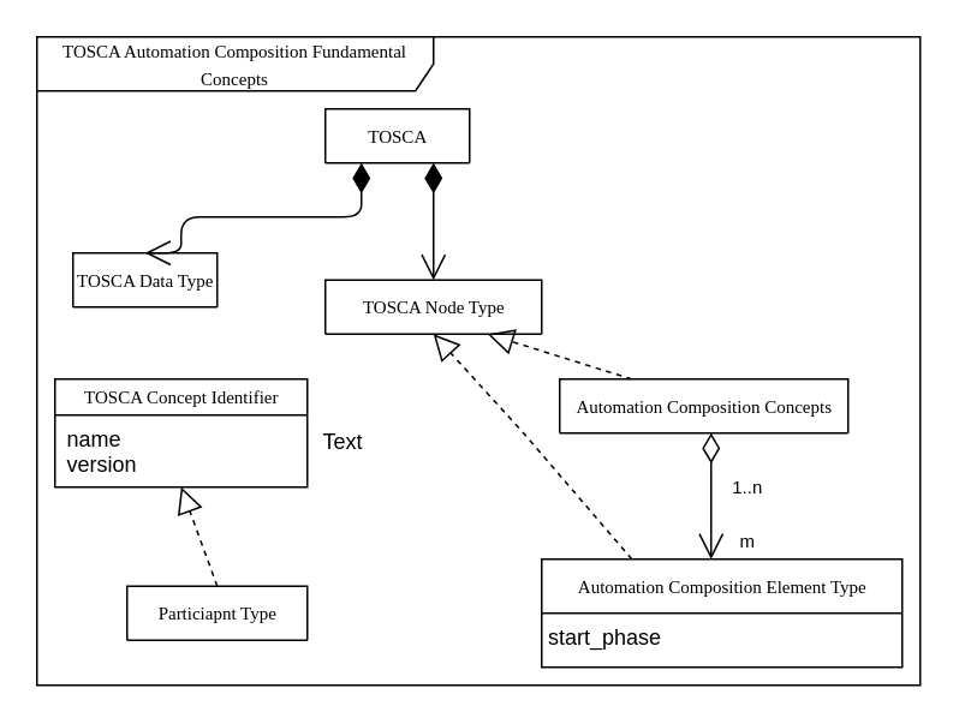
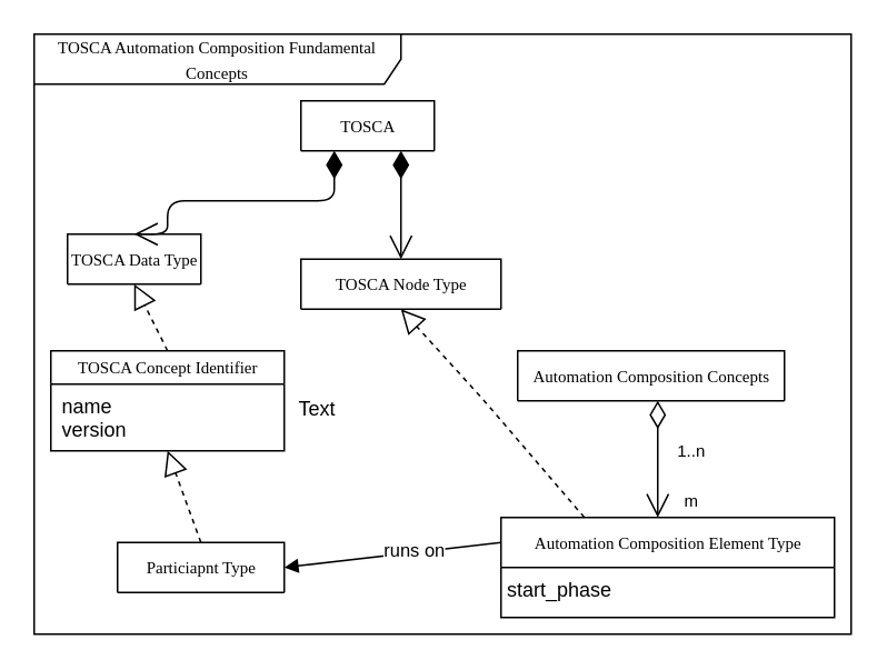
+ <mxCell id="12" value="" style="endArrow=block;dashed=1;endFill=0;endSize=12;html=1;exitX=0.5;exitY=0;exitDx=0;exitDy=0;entryX=0.5;entryY=1;entryDx=0;entryDy=0;" edge="1" parent="1" source="10" target="9"><mxGeometry width="160" relative="1" as="geometry"><mxPoint x="-65" y="499" as="sourcePoint" /><mxPoint x="-10" y="163" as="targetPoint" /><Array as="points" /></mxGeometry></mxCell>
- <mxCell id="5" value="" style="endArrow=block;dashed=1;endFill=0;endSize=12;html=1;entryX=0.75;entryY=1;entryDx=0;entryDy=0;exitX=0.25;exitY=0;exitDx=0;exitDy=0;" edge="1" parent="1" source="4" target="3"><mxGeometry width="160" relative="1" as="geometry"><mxPoint x="60" y="533" as="sourcePoint" /><mxPoint x="-40" y="339" as="targetPoint" /></mxGeometry></mxCell>
+ <mxCell id="14" value="runs on" style="html=1;verticalAlign=bottom;endArrow=block;exitX=0;exitY=0.25;exitDx=0;exitDy=0;entryX=1;entryY=0.5;entryDx=0;entryDy=0;" edge="1" parent="1" source="6" target="13"><mxGeometry x="-0.189" y="8" width="80" relative="1" as="geometry"><mxPoint x="-70" y="339" as="sourcePoint" /><mxPoint x="10" y="339" as="targetPoint" /><mxPoint as="offset" /></mxGeometry></mxCell>
